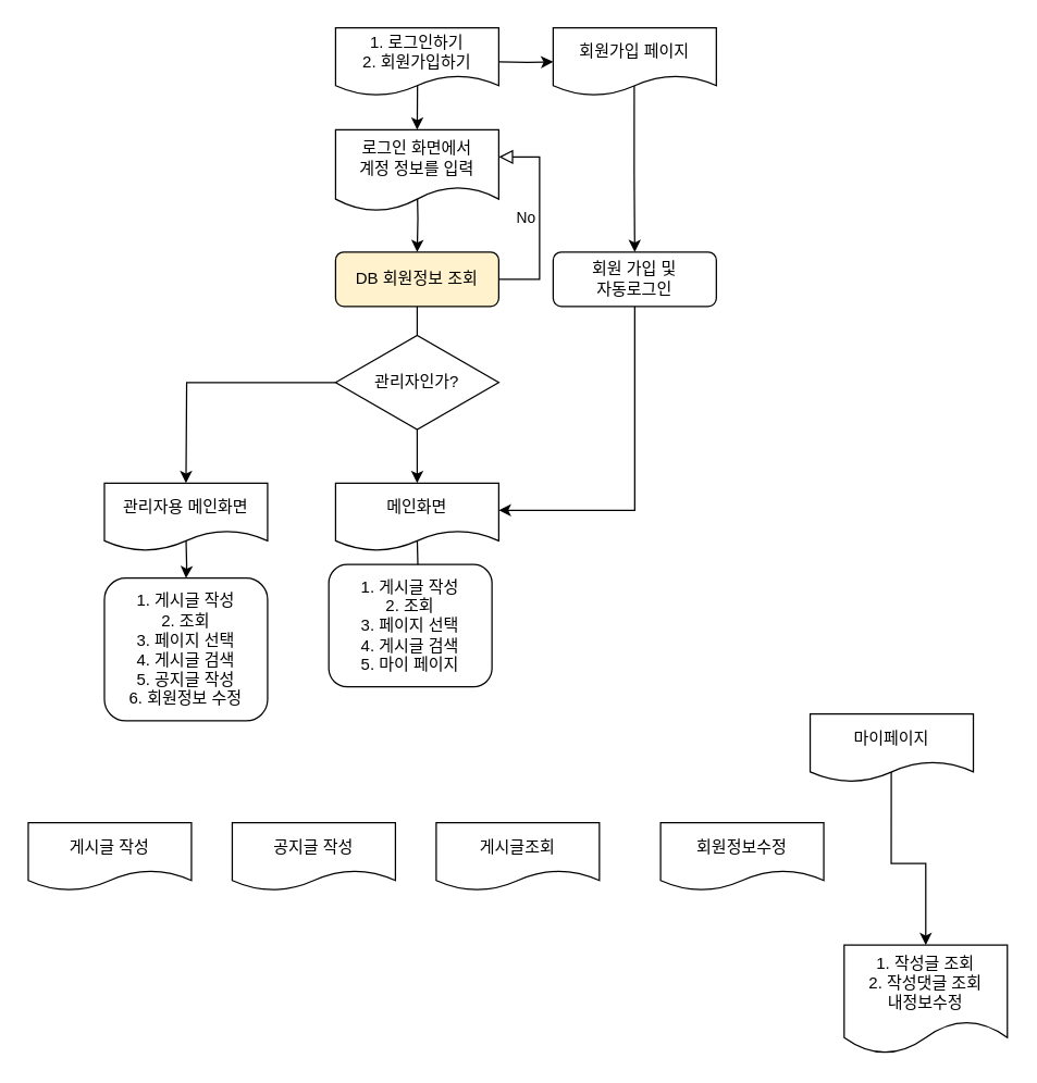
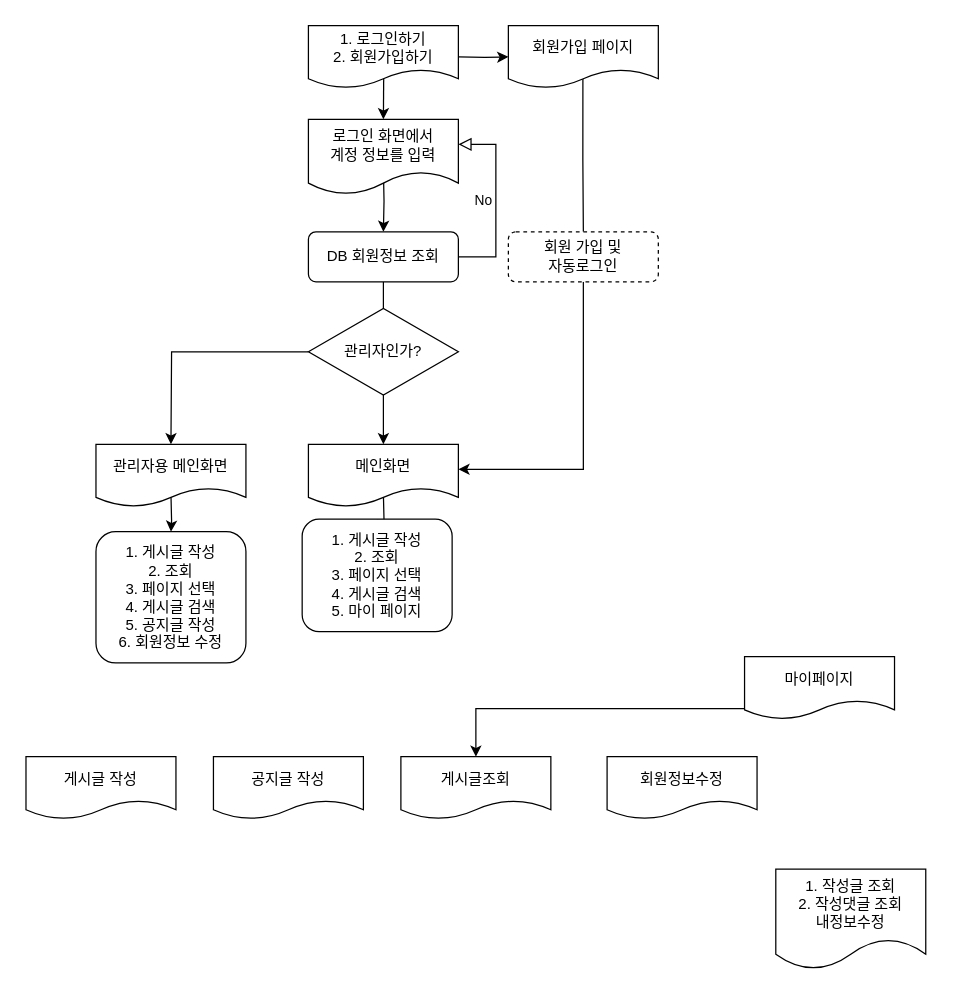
- <mxCell id="6" value="" style="edgeStyle=orthogonalEdgeStyle;rounded=0;orthogonalLoop=1;jettySize=auto;html=1;entryX=0.5;entryY=0;entryDx=0;entryDy=0;exitX=0.497;exitY=0.8;exitDx=0;exitDy=0;exitPerimeter=0;" parent="1" source="20" target="11" edge="1"><mxGeometry relative="1" as="geometry"><mxPoint x="466" y="65" as="sourcePoint" /><mxPoint x="466" y="145" as="targetPoint" /><Array as="points" /></mxGeometry></mxCell>
+ <mxCell id="6" value="" style="edgeStyle=orthogonalEdgeStyle;rounded=0;orthogonalLoop=1;jettySize=auto;html=1;entryX=0.5;entryY=0;entryDx=0;entryDy=0;exitX=0.497;exitY=0.8;exitDx=0;exitDy=0;exitPerimeter=0;endArrow=none;" parent="1" source="20" target="11" edge="1"><mxGeometry relative="1" as="geometry"><mxPoint x="466" y="65" as="sourcePoint" /><mxPoint x="466" y="145" as="targetPoint" /><Array as="points" /></mxGeometry></mxCell>
- <mxCell id="9" value="DB 회원정보 조회" style="rounded=1;whiteSpace=wrap;html=1;fontSize=12;glass=0;strokeWidth=1;shadow=0;fillColor=#fff2cc;" parent="1" vertex="1"><mxGeometry x="246" y="185" width="120" height="40" as="geometry" /></mxCell>
+ <mxCell id="9" value="DB 회원정보 조회" style="rounded=1;whiteSpace=wrap;html=1;fontSize=12;glass=0;strokeWidth=1;shadow=0;" parent="1" vertex="1"><mxGeometry x="246" y="185" width="120" height="40" as="geometry" /></mxCell>
- <mxCell id="11" value="회원 가입 및 &lt;br&gt;자동로그인" style="rounded=1;whiteSpace=wrap;html=1;fontSize=12;glass=0;strokeWidth=1;shadow=0;" parent="1" vertex="1"><mxGeometry x="406" y="185" width="120" height="40" as="geometry" /></mxCell>
+ <mxCell id="11" value="회원 가입 및 &lt;br&gt;자동로그인" style="rounded=1;whiteSpace=wrap;html=1;fontSize=12;glass=0;strokeWidth=1;shadow=0;dashed=1;" parent="1" vertex="1"><mxGeometry x="406" y="185" width="120" height="40" as="geometry" /></mxCell>
- <mxCell id="25" value="" style="edgeStyle=orthogonalEdgeStyle;rounded=0;orthogonalLoop=1;jettySize=auto;html=1;exitX=0.497;exitY=0.832;exitDx=0;exitDy=0;exitPerimeter=0;" parent="1" source="26" target="28" edge="1"><mxGeometry relative="1" as="geometry" /></mxCell>
+ <mxCell id="25" value="" style="edgeStyle=orthogonalEdgeStyle;rounded=0;orthogonalLoop=1;jettySize=auto;html=1;exitX=0.497;exitY=0.832;exitDx=0;exitDy=0;exitPerimeter=0;" parent="1" source="26" target="23" edge="1"><mxGeometry relative="1" as="geometry" /></mxCell>
